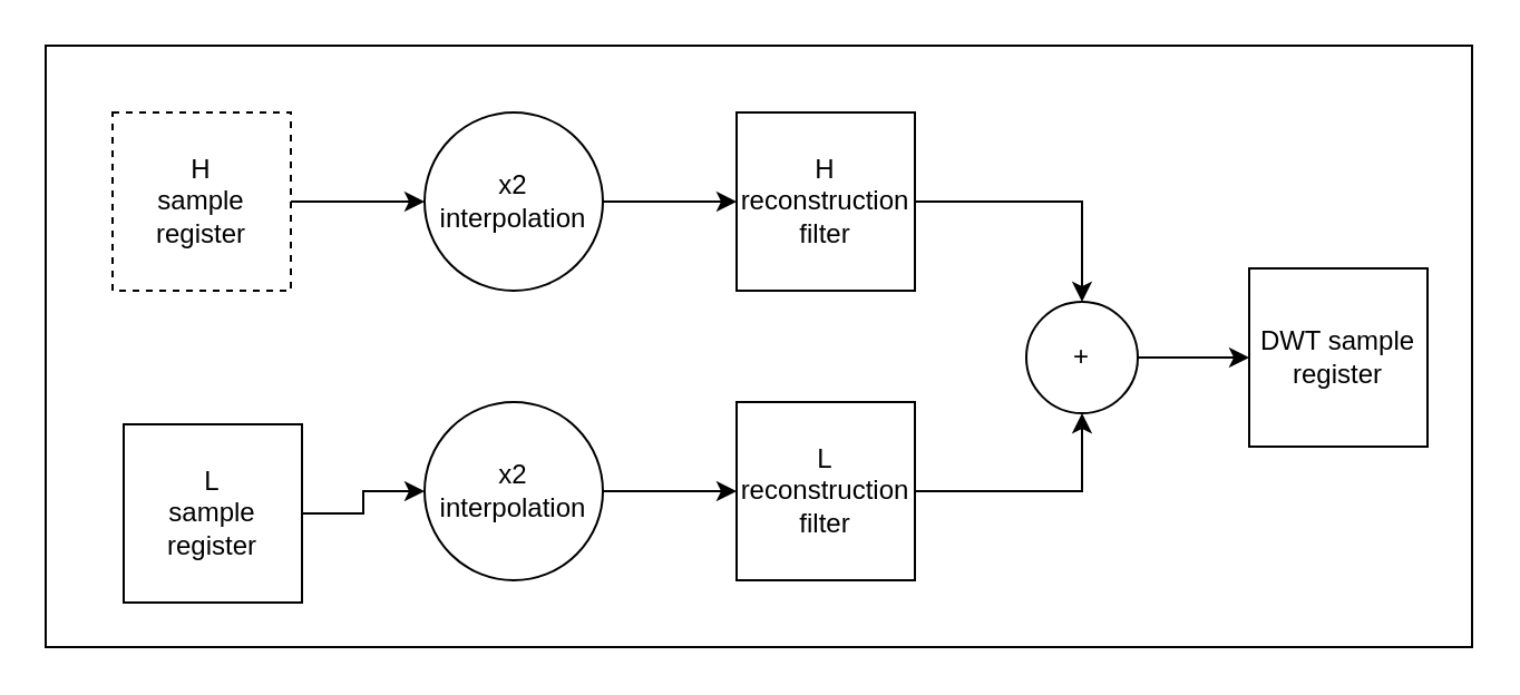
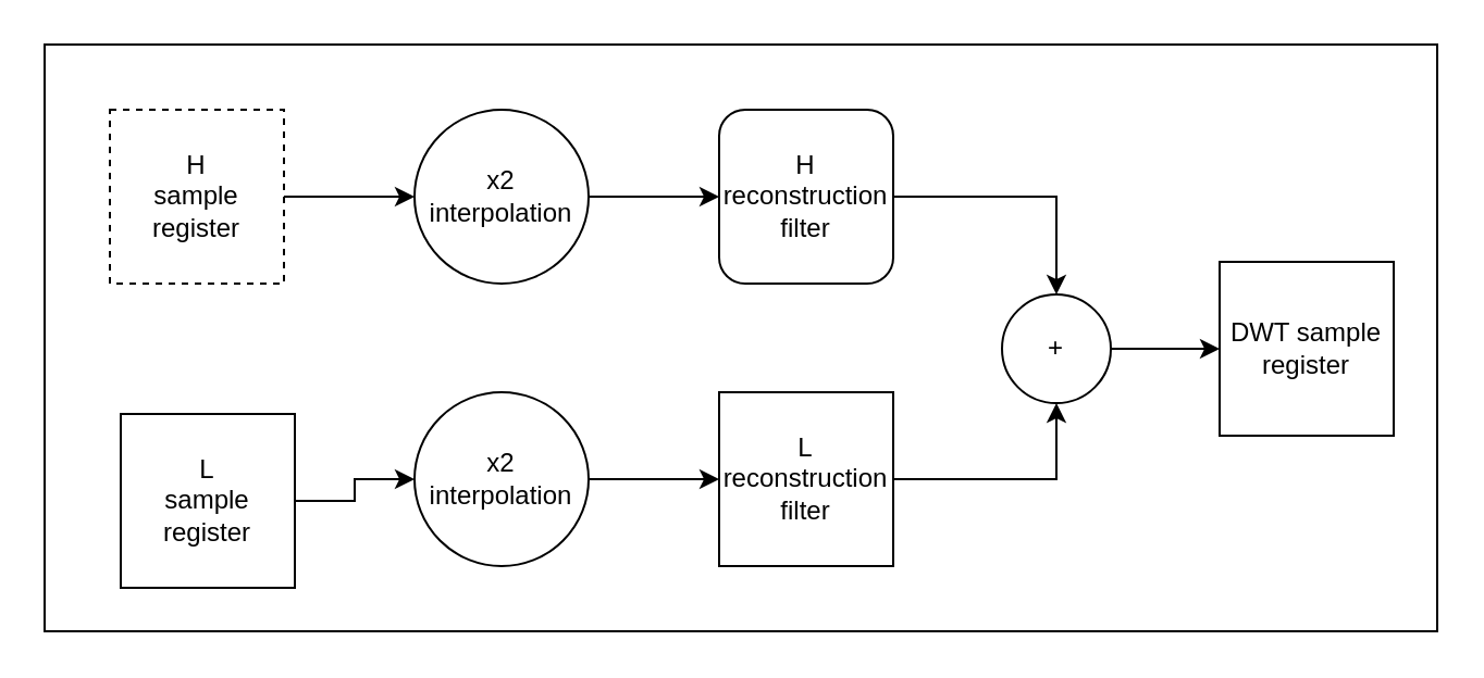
- <mxCell id="12" value="H&lt;br&gt;reconstruction filter" style="whiteSpace=wrap;html=1;aspect=fixed;" vertex="1" parent="1"><mxGeometry x="330" y="50" width="80" height="80" as="geometry" /></mxCell>
+ <mxCell id="12" value="H&lt;br&gt;reconstruction filter" style="whiteSpace=wrap;html=1;aspect=fixed;rounded=1;" vertex="1" parent="1"><mxGeometry x="330" y="50" width="80" height="80" as="geometry" /></mxCell>
